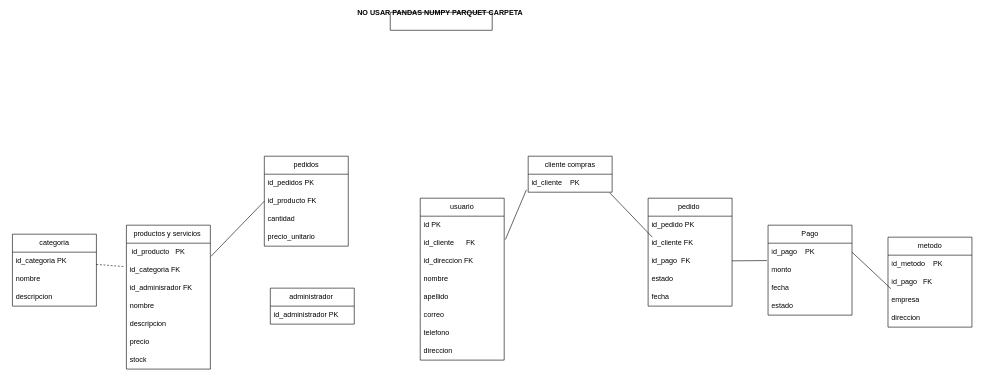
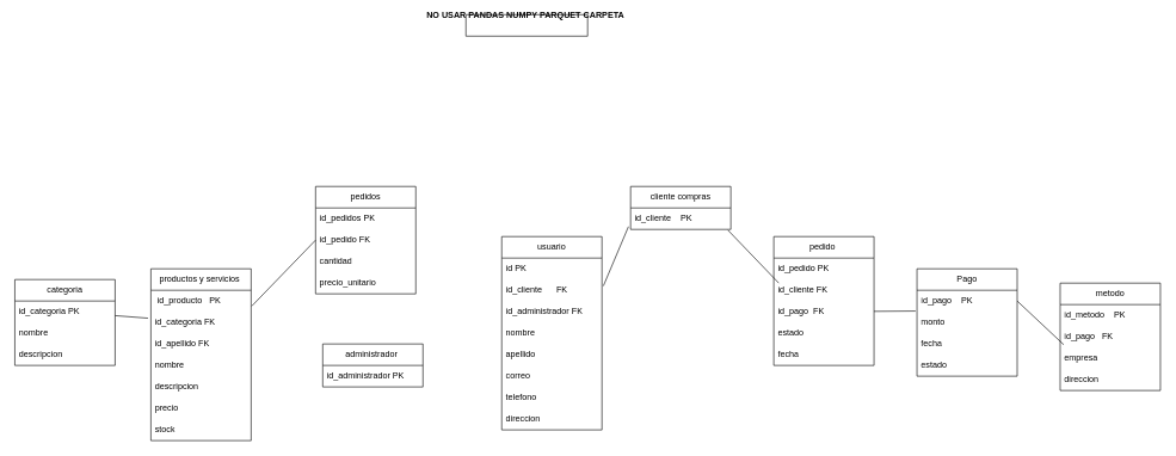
- <mxCell id="17" value="id_producto FK&amp;nbsp;" style="text;strokeColor=none;fillColor=none;align=left;verticalAlign=middle;spacingLeft=4;spacingRight=4;overflow=hidden;points=[[0,0.5],[1,0.5]];portConstraint=eastwest;rotatable=0;whiteSpace=wrap;html=1;" vertex="1" parent="15"><mxGeometry y="60" width="140" height="30" as="geometry" /></mxCell>
+ <mxCell id="17" value="id_pedido FK&amp;nbsp;" style="text;strokeColor=none;fillColor=none;align=left;verticalAlign=middle;spacingLeft=4;spacingRight=4;overflow=hidden;points=[[0,0.5],[1,0.5]];portConstraint=eastwest;rotatable=0;whiteSpace=wrap;html=1;" vertex="1" parent="15"><mxGeometry y="60" width="140" height="30" as="geometry" /></mxCell>
- <mxCell id="26" value="id_direccion FK" style="text;strokeColor=none;fillColor=none;align=left;verticalAlign=middle;spacingLeft=4;spacingRight=4;overflow=hidden;points=[[0,0.5],[1,0.5]];portConstraint=eastwest;rotatable=0;whiteSpace=wrap;html=1;" vertex="1" parent="23"><mxGeometry y="90" width="140" height="30" as="geometry" /></mxCell>
+ <mxCell id="26" value="id_administrador FK" style="text;strokeColor=none;fillColor=none;align=left;verticalAlign=middle;spacingLeft=4;spacingRight=4;overflow=hidden;points=[[0,0.5],[1,0.5]];portConstraint=eastwest;rotatable=0;whiteSpace=wrap;html=1;" vertex="1" parent="23"><mxGeometry y="90" width="140" height="30" as="geometry" /></mxCell>
- <mxCell id="14" value="" style="endArrow=none;html=1;rounded=0;entryX=-0.029;entryY=0.3;entryDx=0;entryDy=0;entryPerimeter=0;dashed=1;" edge="1" parent="1" source="3" target="8"><mxGeometry width="50" height="50" relative="1" as="geometry"><mxPoint x="550" y="190" as="sourcePoint" /><mxPoint x="600" y="140" as="targetPoint" /></mxGeometry></mxCell>
+ <mxCell id="14" value="" style="endArrow=none;html=1;rounded=0;entryX=-0.029;entryY=0.3;entryDx=0;entryDy=0;entryPerimeter=0;" edge="1" parent="1" source="3" target="8"><mxGeometry width="50" height="50" relative="1" as="geometry"><mxPoint x="550" y="190" as="sourcePoint" /><mxPoint x="600" y="140" as="targetPoint" /></mxGeometry></mxCell>
- <mxCell id="9" value="id_adminisrador FK&amp;nbsp;" style="text;strokeColor=none;fillColor=none;align=left;verticalAlign=middle;spacingLeft=4;spacingRight=4;overflow=hidden;points=[[0,0.5],[1,0.5]];portConstraint=eastwest;rotatable=0;whiteSpace=wrap;html=1;" vertex="1" parent="6"><mxGeometry y="90" width="140" height="30" as="geometry" /></mxCell>
+ <mxCell id="9" value="id_apellido FK&amp;nbsp;" style="text;strokeColor=none;fillColor=none;align=left;verticalAlign=middle;spacingLeft=4;spacingRight=4;overflow=hidden;points=[[0,0.5],[1,0.5]];portConstraint=eastwest;rotatable=0;whiteSpace=wrap;html=1;" vertex="1" parent="6"><mxGeometry y="90" width="140" height="30" as="geometry" /></mxCell>
